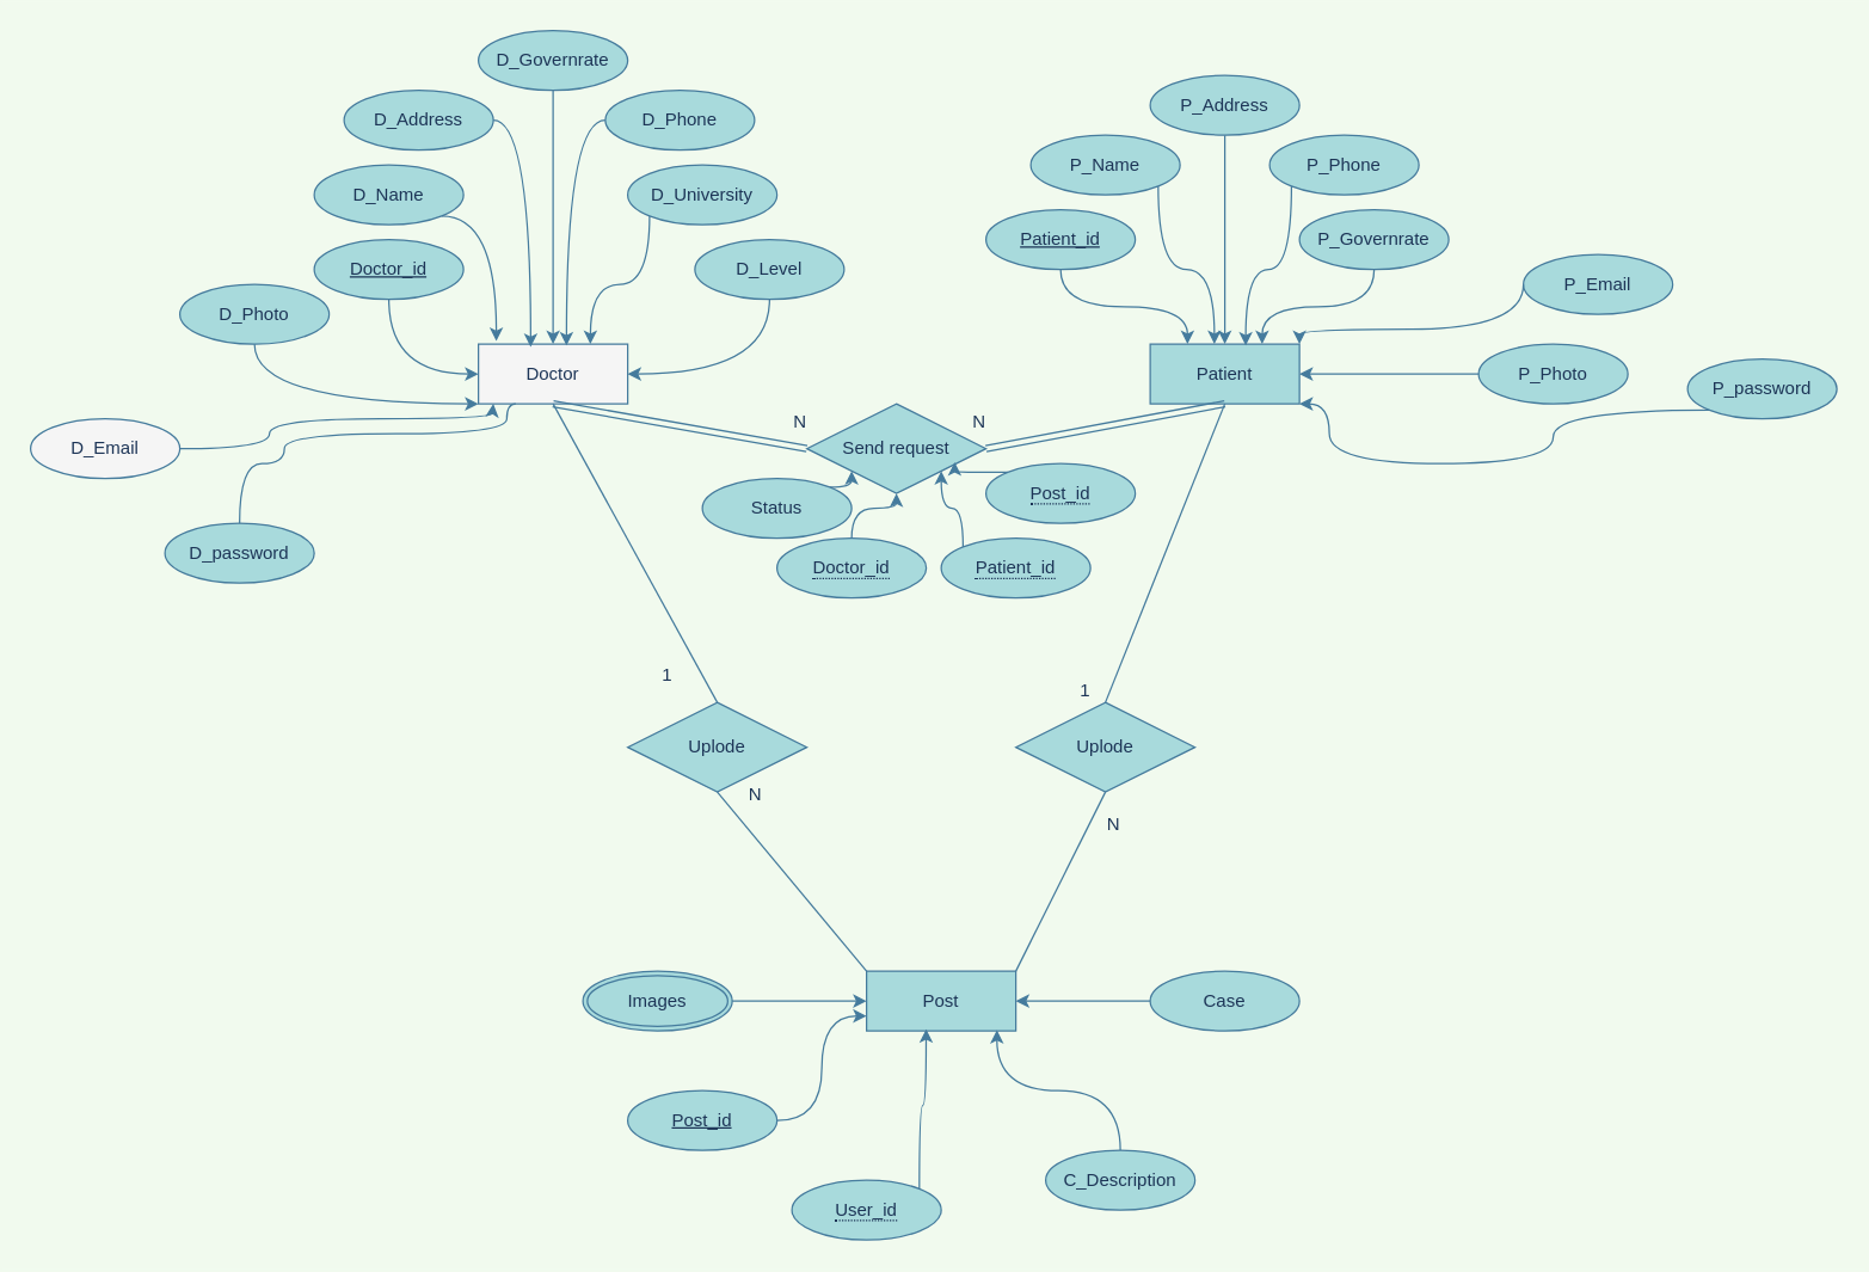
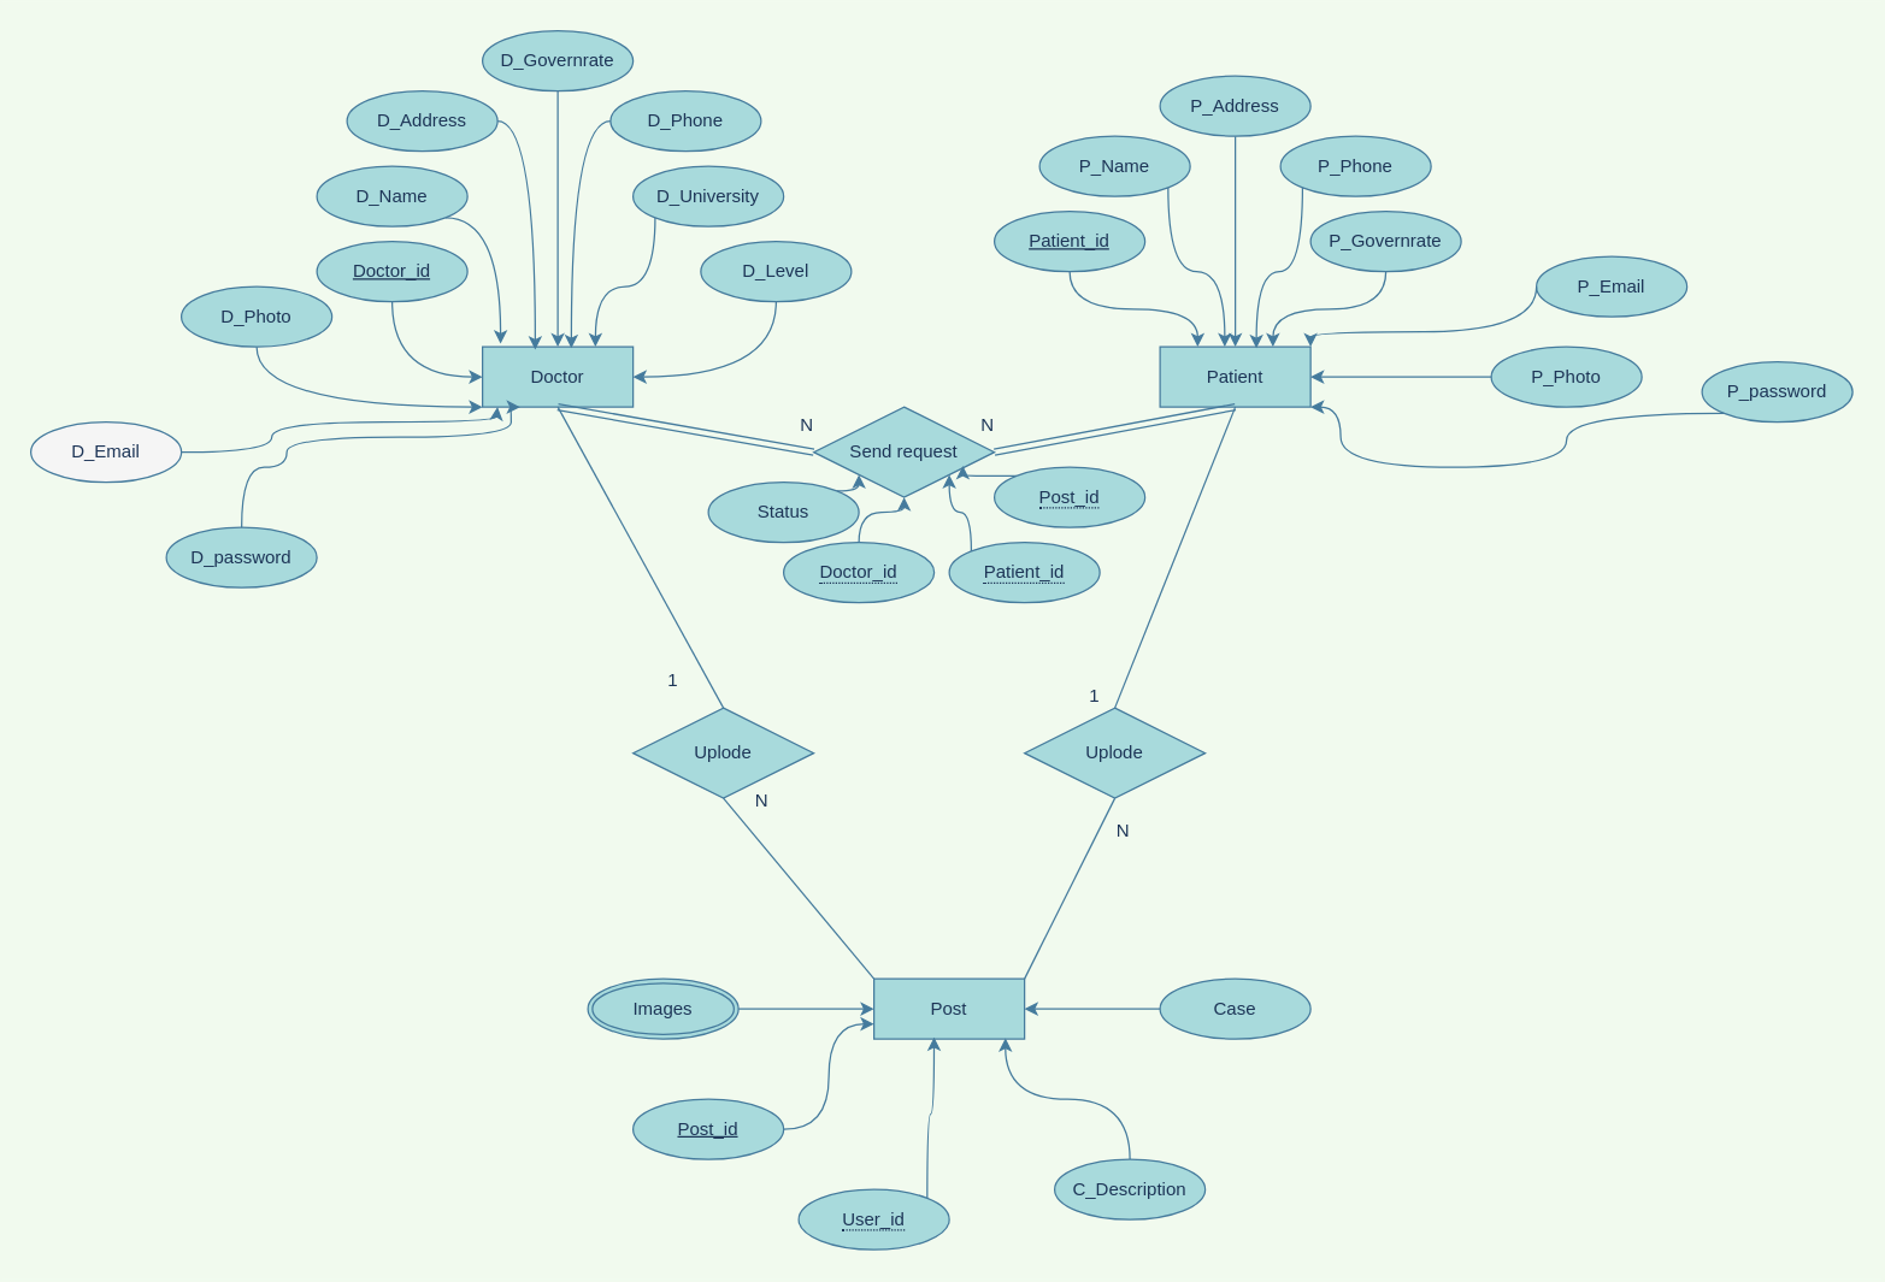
- <mxCell id="2" value="Doctor" style="whiteSpace=wrap;html=1;align=center;fillColor=#f5f5f5;strokeColor=#457B9D;fontColor=#1D3557;rounded=0;" parent="1" vertex="1"><mxGeometry x="320" y="230" width="100" height="40" as="geometry" /></mxCell>
+ <mxCell id="2" value="Doctor" style="whiteSpace=wrap;html=1;align=center;fillColor=#A8DADC;strokeColor=#457B9D;fontColor=#1D3557;rounded=0;" parent="1" vertex="1"><mxGeometry x="320" y="230" width="100" height="40" as="geometry" /></mxCell>
- <mxCell id="73" style="edgeStyle=orthogonalEdgeStyle;rounded=0;orthogonalLoop=1;jettySize=auto;html=1;exitX=0.5;exitY=0;exitDx=0;exitDy=0;labelBackgroundColor=#F1FAEE;strokeColor=#457B9D;fontColor=#1D3557;curved=1;entryX=0.25;entryY=1;entryDx=0;entryDy=0;endArrow=none;" edge="1" parent="1" source="71" target="2"><mxGeometry relative="1" as="geometry"><mxPoint y="310" as="sourcePoint" x="130" /><mxPoint x="340" y="280" as="targetPoint" /><Array as="points"><mxPoint x="160" y="310" /><mxPoint x="190" y="310" /><mxPoint x="190" y="290" /><mxPoint x="339" y="290" /><mxPoint x="339" y="270" /></Array></mxGeometry></mxCell>
+ <mxCell id="73" style="edgeStyle=orthogonalEdgeStyle;rounded=0;orthogonalLoop=1;jettySize=auto;html=1;exitX=0.5;exitY=0;exitDx=0;exitDy=0;labelBackgroundColor=#F1FAEE;strokeColor=#457B9D;fontColor=#1D3557;curved=1;entryX=0.25;entryY=1;entryDx=0;entryDy=0;" edge="1" parent="1" source="71" target="2"><mxGeometry relative="1" as="geometry"><mxPoint y="310" as="sourcePoint" x="130" /><mxPoint x="340" y="280" as="targetPoint" /><Array as="points"><mxPoint x="160" y="310" /><mxPoint x="190" y="310" /><mxPoint x="190" y="290" /><mxPoint x="339" y="290" /><mxPoint x="339" y="270" /></Array></mxGeometry></mxCell>
